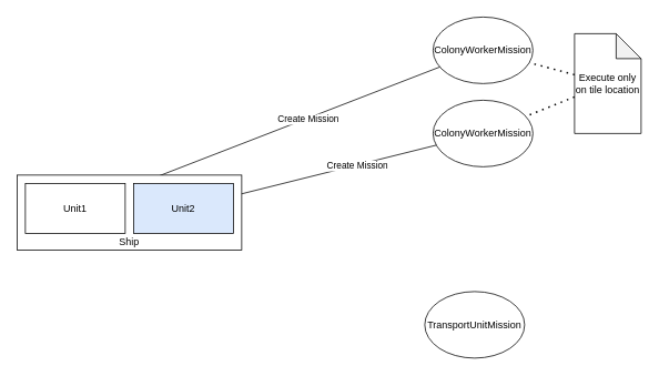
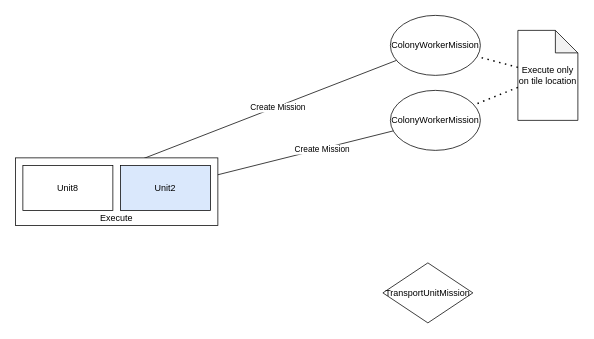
- <mxCell id="15" value="Unit1" style="rounded=0;whiteSpace=wrap;html=1;" vertex="1" parent="13"><mxGeometry x="10" y="10" width="120" height="60" as="geometry" /></mxCell>
+ <mxCell id="15" value="Unit8" style="rounded=0;whiteSpace=wrap;html=1;" vertex="1" parent="13"><mxGeometry x="10" y="10" width="120" height="60" as="geometry" /></mxCell>
- <mxCell id="14" value="Ship" style="rounded=0;whiteSpace=wrap;html=1;verticalAlign=bottom;" vertex="1" parent="13"><mxGeometry width="270" height="90" as="geometry" /></mxCell>
+ <mxCell id="14" value="Execute" style="rounded=0;whiteSpace=wrap;html=1;verticalAlign=bottom;" vertex="1" parent="13"><mxGeometry width="270" height="90" as="geometry" /></mxCell>
- <mxCell id="4" value="TransportUnitMission" style="ellipse;whiteSpace=wrap;html=1;" vertex="1" parent="1"><mxGeometry x="510" y="350" width="120" height="80" as="geometry" /></mxCell>
+ <mxCell id="4" value="TransportUnitMission" style="rhombus;whiteSpace=wrap;html=1;" vertex="1" parent="1"><mxGeometry x="510" y="350" width="120" height="80" as="geometry" /></mxCell>
